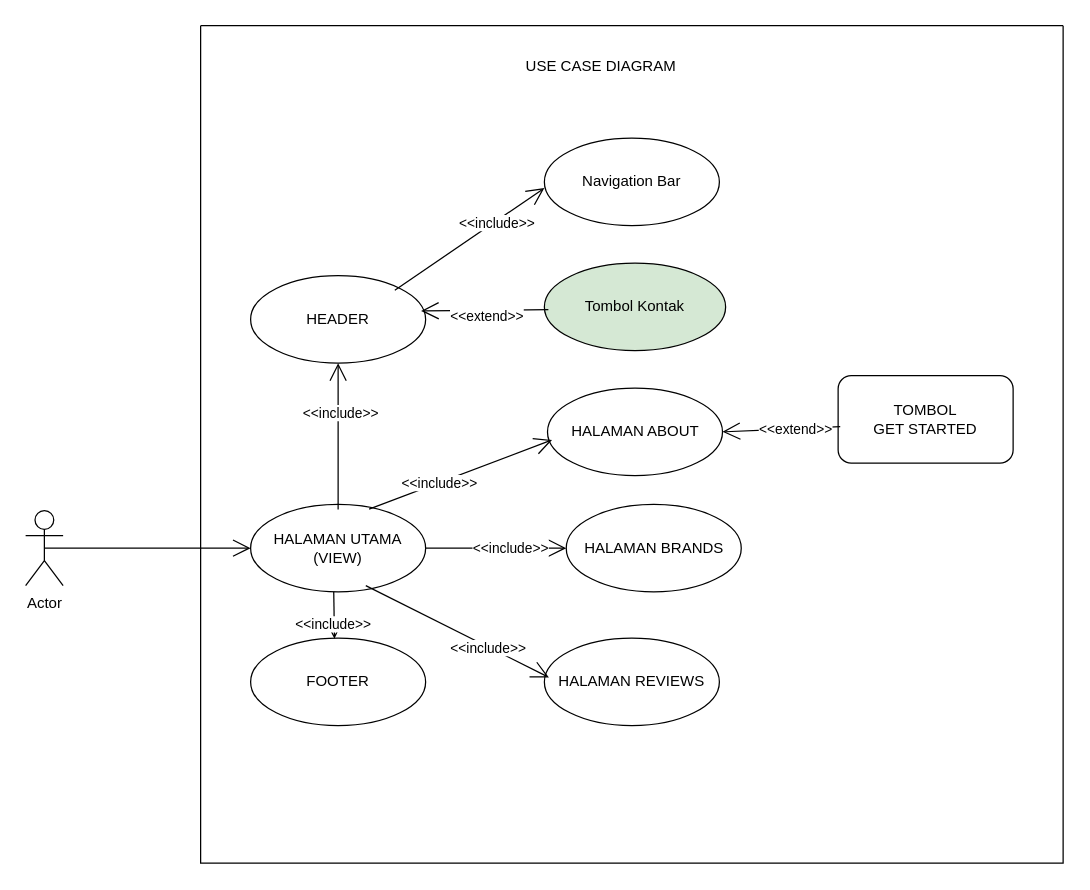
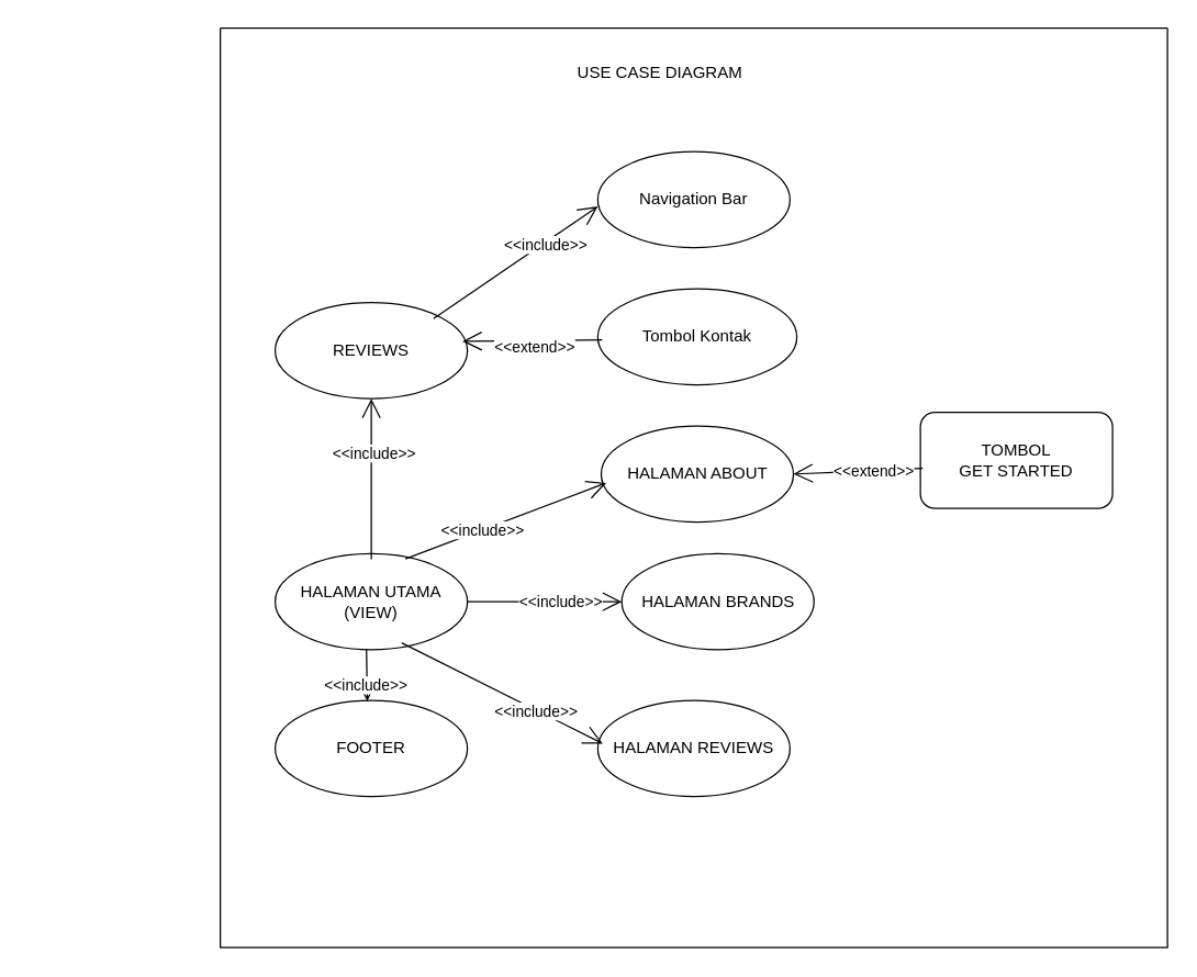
- <mxCell id="27" value="Tombol Kontak" style="ellipse;whiteSpace=wrap;html=1;fillColor=#d5e8d4;" vertex="1" parent="3"><mxGeometry x="275" y="190" width="145" height="70" as="geometry" /></mxCell>
+ <mxCell id="27" value="Tombol Kontak" style="ellipse;whiteSpace=wrap;html=1;" vertex="1" parent="3"><mxGeometry x="275" y="190" width="145" height="70" as="geometry" /></mxCell>
- <mxCell id="18" value="HEADER" style="ellipse;whiteSpace=wrap;html=1;" vertex="1" parent="3"><mxGeometry x="40" y="200" width="140" height="70" as="geometry" /></mxCell>
+ <mxCell id="18" value="REVIEWS" style="ellipse;whiteSpace=wrap;html=1;" vertex="1" parent="3"><mxGeometry x="40" y="200" width="140" height="70" as="geometry" /></mxCell>
- <mxCell id="2" value="Actor" style="shape=umlActor;verticalLabelPosition=bottom;verticalAlign=top;html=1;" parent="1" vertex="1"><mxGeometry x="20" y="408" width="30" height="60" as="geometry" /></mxCell>
- <mxCell id="30" value="" style="endArrow=open;endFill=1;endSize=12;html=1;rounded=0;exitX=0.5;exitY=0.5;exitDx=0;exitDy=0;exitPerimeter=0;entryX=0;entryY=0.5;entryDx=0;entryDy=0;" edge="1" parent="1" source="2" target="8"><mxGeometry width="160" relative="1" as="geometry"><mxPoint x="55" y="340" as="sourcePoint" /><mxPoint x="364" y="223" as="targetPoint" /></mxGeometry></mxCell>
